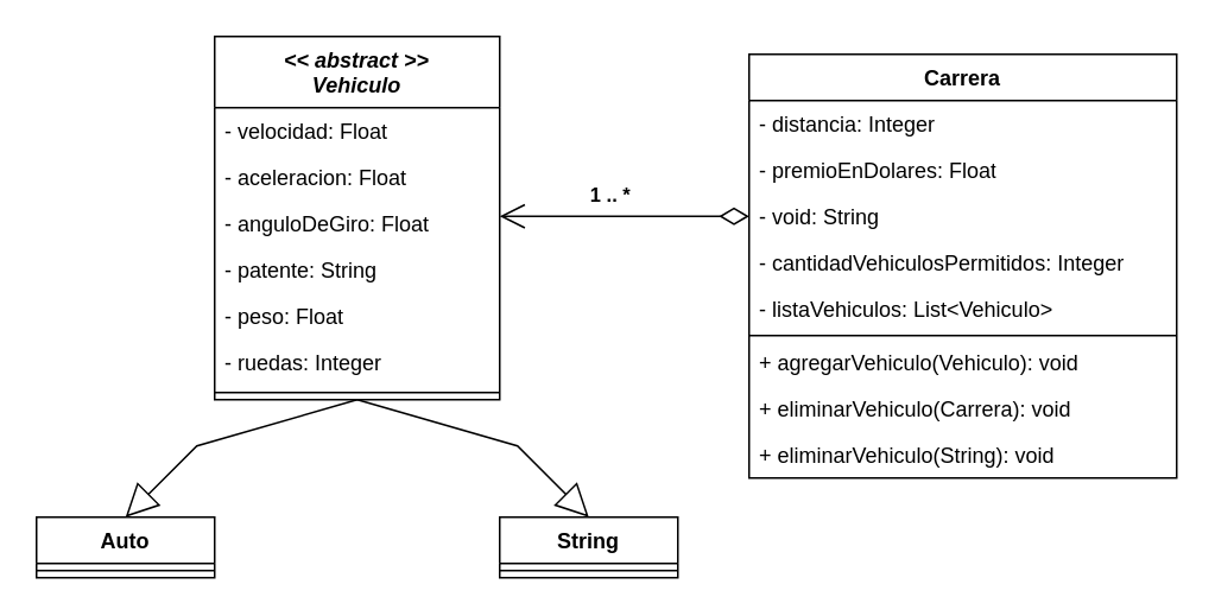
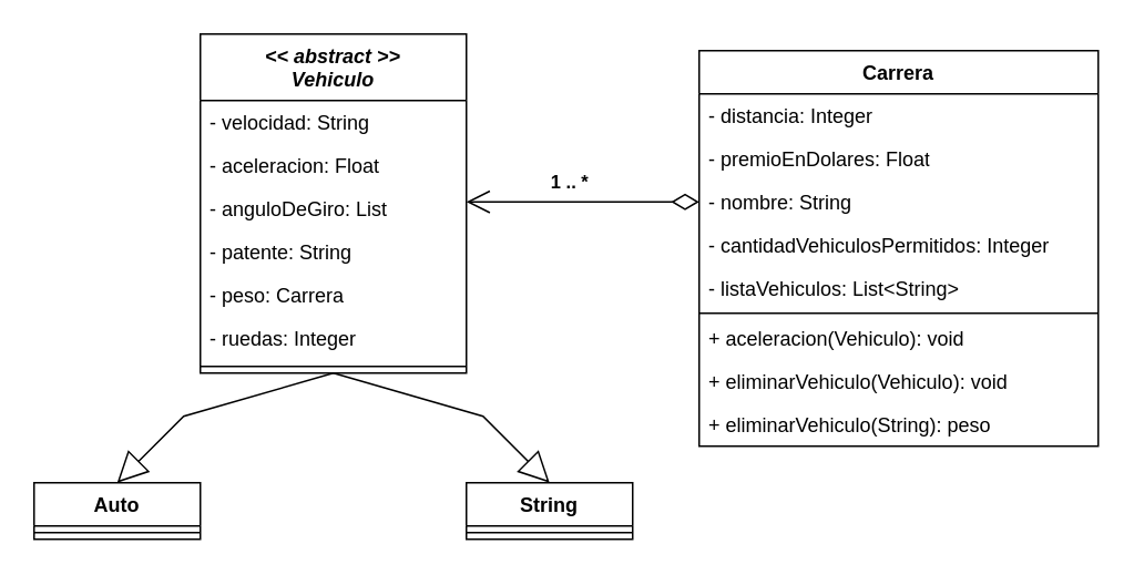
- <mxCell id="3" value="- velocidad: Float" style="text;align=left;verticalAlign=top;spacingLeft=4;spacingRight=4;overflow=hidden;rotatable=0;points=[[0,0.5],[1,0.5]];portConstraint=eastwest;" vertex="1" parent="2"><mxGeometry y="40" width="160" height="26" as="geometry" /></mxCell>
+ <mxCell id="3" value="- velocidad: String" style="text;align=left;verticalAlign=top;spacingLeft=4;spacingRight=4;overflow=hidden;rotatable=0;points=[[0,0.5],[1,0.5]];portConstraint=eastwest;" vertex="1" parent="2"><mxGeometry y="40" width="160" height="26" as="geometry" /></mxCell>
- <mxCell id="13" value="- void: String" style="text;strokeColor=none;fillColor=none;align=left;verticalAlign=top;spacingLeft=4;spacingRight=4;overflow=hidden;rotatable=0;points=[[0,0.5],[1,0.5]];portConstraint=eastwest;whiteSpace=wrap;html=1;" vertex="1" parent="10"><mxGeometry y="78" width="240" height="26" as="geometry" /></mxCell>
+ <mxCell id="13" value="- nombre: String" style="text;strokeColor=none;fillColor=none;align=left;verticalAlign=top;spacingLeft=4;spacingRight=4;overflow=hidden;rotatable=0;points=[[0,0.5],[1,0.5]];portConstraint=eastwest;whiteSpace=wrap;html=1;" vertex="1" parent="10"><mxGeometry y="78" width="240" height="26" as="geometry" /></mxCell>
- <mxCell id="5" value="- anguloDeGiro: Float" style="text;align=left;verticalAlign=top;spacingLeft=4;spacingRight=4;overflow=hidden;rotatable=0;points=[[0,0.5],[1,0.5]];portConstraint=eastwest;" vertex="1" parent="2"><mxGeometry y="92" width="160" height="26" as="geometry" /></mxCell>
+ <mxCell id="5" value="- anguloDeGiro: List" style="text;align=left;verticalAlign=top;spacingLeft=4;spacingRight=4;overflow=hidden;rotatable=0;points=[[0,0.5],[1,0.5]];portConstraint=eastwest;" vertex="1" parent="2"><mxGeometry y="92" width="160" height="26" as="geometry" /></mxCell>
- <mxCell id="15" value="- listaVehiculos: List&amp;lt;Vehiculo&amp;gt;" style="text;strokeColor=none;fillColor=none;align=left;verticalAlign=top;spacingLeft=4;spacingRight=4;overflow=hidden;rotatable=0;points=[[0,0.5],[1,0.5]];portConstraint=eastwest;whiteSpace=wrap;html=1;" vertex="1" parent="10"><mxGeometry y="130" width="240" height="26" as="geometry" /></mxCell>
+ <mxCell id="15" value="- listaVehiculos: List&amp;lt;String&amp;gt;" style="text;strokeColor=none;fillColor=none;align=left;verticalAlign=top;spacingLeft=4;spacingRight=4;overflow=hidden;rotatable=0;points=[[0,0.5],[1,0.5]];portConstraint=eastwest;whiteSpace=wrap;html=1;" vertex="1" parent="10"><mxGeometry y="130" width="240" height="26" as="geometry" /></mxCell>
- <mxCell id="7" value="- peso: Float" style="text;align=left;verticalAlign=top;spacingLeft=4;spacingRight=4;overflow=hidden;rotatable=0;points=[[0,0.5],[1,0.5]];portConstraint=eastwest;" vertex="1" parent="2"><mxGeometry y="144" width="160" height="26" as="geometry" /></mxCell>
+ <mxCell id="7" value="- peso: Carrera" style="text;align=left;verticalAlign=top;spacingLeft=4;spacingRight=4;overflow=hidden;rotatable=0;points=[[0,0.5],[1,0.5]];portConstraint=eastwest;" vertex="1" parent="2"><mxGeometry y="144" width="160" height="26" as="geometry" /></mxCell>
- <mxCell id="17" value="+ agregarVehiculo(Vehiculo): void" style="text;strokeColor=none;fillColor=none;align=left;verticalAlign=top;spacingLeft=4;spacingRight=4;overflow=hidden;rotatable=0;points=[[0,0.5],[1,0.5]];portConstraint=eastwest;whiteSpace=wrap;html=1;" vertex="1" parent="10"><mxGeometry y="160" width="240" height="26" as="geometry" /></mxCell>
+ <mxCell id="17" value="+ aceleracion(Vehiculo): void" style="text;strokeColor=none;fillColor=none;align=left;verticalAlign=top;spacingLeft=4;spacingRight=4;overflow=hidden;rotatable=0;points=[[0,0.5],[1,0.5]];portConstraint=eastwest;whiteSpace=wrap;html=1;" vertex="1" parent="10"><mxGeometry y="160" width="240" height="26" as="geometry" /></mxCell>
- <mxCell id="18" value="+ eliminarVehiculo(Carrera): void" style="text;strokeColor=none;fillColor=none;align=left;verticalAlign=top;spacingLeft=4;spacingRight=4;overflow=hidden;rotatable=0;points=[[0,0.5],[1,0.5]];portConstraint=eastwest;whiteSpace=wrap;html=1;" vertex="1" parent="10"><mxGeometry y="186" width="240" height="26" as="geometry" /></mxCell>
+ <mxCell id="18" value="+ eliminarVehiculo(Vehiculo): void" style="text;strokeColor=none;fillColor=none;align=left;verticalAlign=top;spacingLeft=4;spacingRight=4;overflow=hidden;rotatable=0;points=[[0,0.5],[1,0.5]];portConstraint=eastwest;whiteSpace=wrap;html=1;" vertex="1" parent="10"><mxGeometry y="186" width="240" height="26" as="geometry" /></mxCell>
- <mxCell id="19" value="+ eliminarVehiculo(String): void" style="text;strokeColor=none;fillColor=none;align=left;verticalAlign=top;spacingLeft=4;spacingRight=4;overflow=hidden;rotatable=0;points=[[0,0.5],[1,0.5]];portConstraint=eastwest;whiteSpace=wrap;html=1;" vertex="1" parent="10"><mxGeometry y="212" width="240" height="26" as="geometry" /></mxCell>
+ <mxCell id="19" value="+ eliminarVehiculo(String): peso" style="text;strokeColor=none;fillColor=none;align=left;verticalAlign=top;spacingLeft=4;spacingRight=4;overflow=hidden;rotatable=0;points=[[0,0.5],[1,0.5]];portConstraint=eastwest;whiteSpace=wrap;html=1;" vertex="1" parent="10"><mxGeometry y="212" width="240" height="26" as="geometry" /></mxCell>
